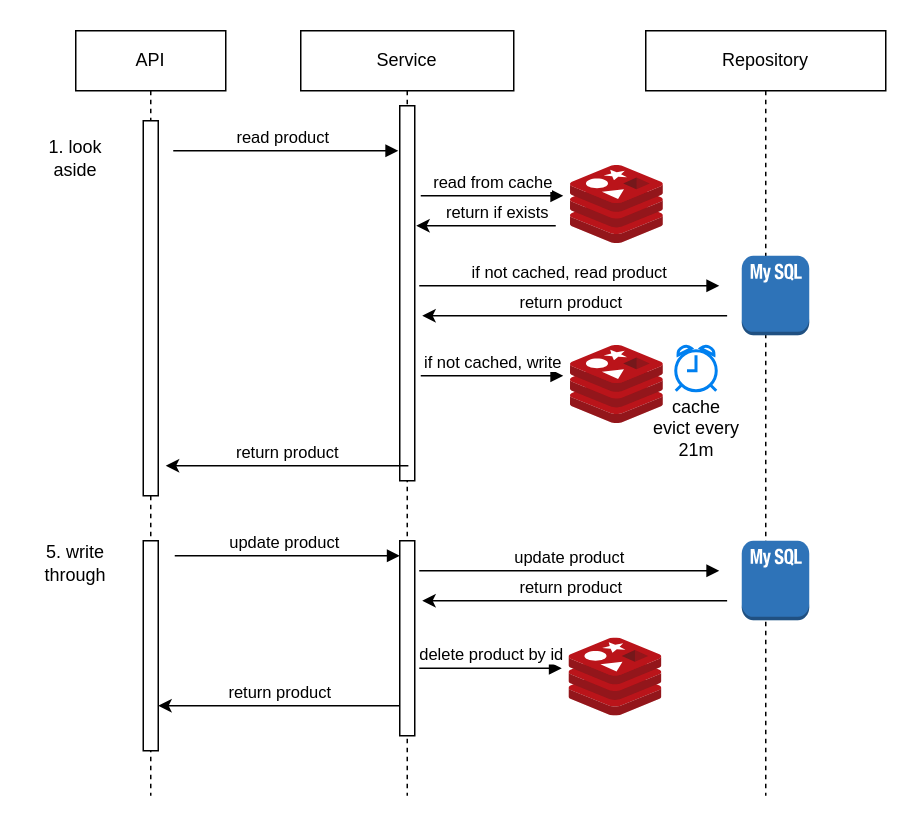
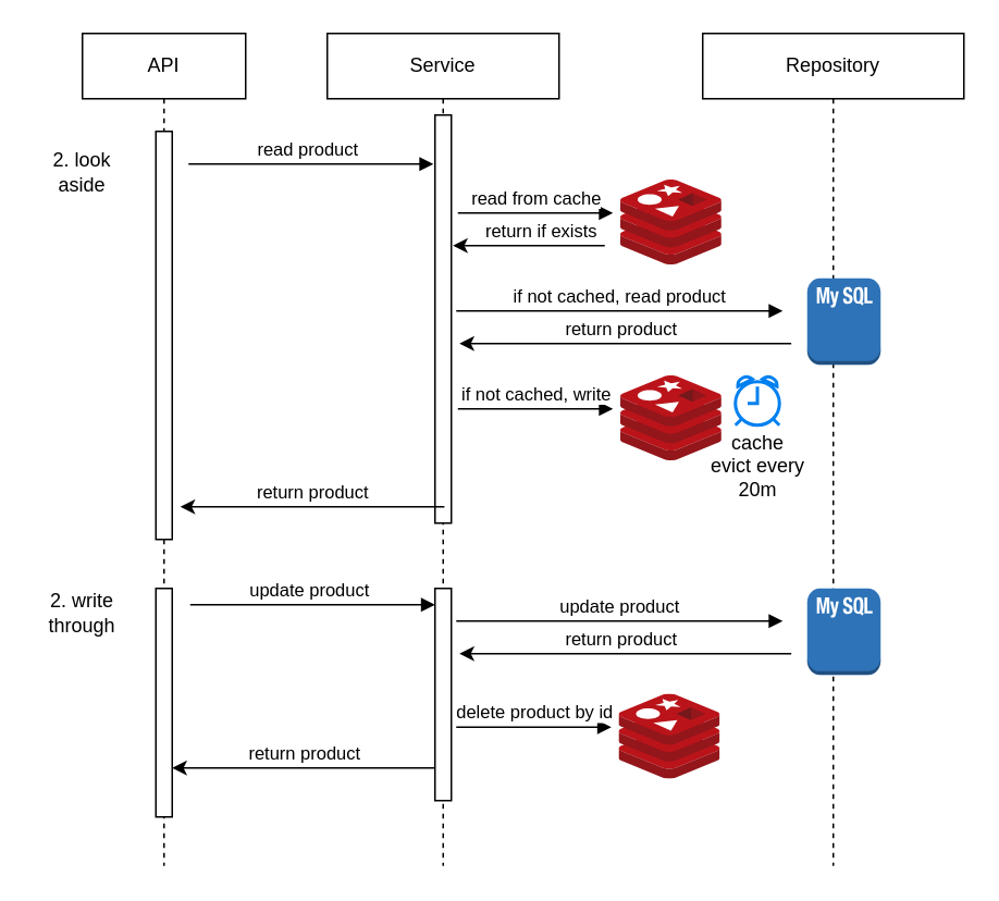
- <mxCell id="34" value="1. look aside" style="text;strokeColor=none;align=center;fillColor=none;html=1;verticalAlign=middle;whiteSpace=wrap;rounded=0;" vertex="1" parent="1"><mxGeometry x="20" y="90" width="60" height="30" as="geometry" /></mxCell>
+ <mxCell id="34" value="2. look aside" style="text;strokeColor=none;align=center;fillColor=none;html=1;verticalAlign=middle;whiteSpace=wrap;rounded=0;" vertex="1" parent="1"><mxGeometry x="20" y="90" width="60" height="30" as="geometry" /></mxCell>
- <mxCell id="20" value="cache evict every 21m" style="text;strokeColor=none;align=center;fillColor=none;html=1;verticalAlign=middle;whiteSpace=wrap;rounded=0;" parent="10" vertex="1"><mxGeometry x="3.5" y="250" width="60" height="30" as="geometry" /></mxCell>
+ <mxCell id="20" value="cache evict every 20m" style="text;strokeColor=none;align=center;fillColor=none;html=1;verticalAlign=middle;whiteSpace=wrap;rounded=0;" parent="10" vertex="1"><mxGeometry x="3.5" y="250" width="60" height="30" as="geometry" /></mxCell>
- <mxCell id="7" value="5. write through" style="text;strokeColor=none;align=center;fillColor=none;html=1;verticalAlign=middle;whiteSpace=wrap;rounded=0;" vertex="1" parent="2"><mxGeometry x="-30" y="340" width="60" height="30" as="geometry" /></mxCell>
+ <mxCell id="7" value="2. write through" style="text;strokeColor=none;align=center;fillColor=none;html=1;verticalAlign=middle;whiteSpace=wrap;rounded=0;" vertex="1" parent="2"><mxGeometry x="-30" y="340" width="60" height="30" as="geometry" /></mxCell>
